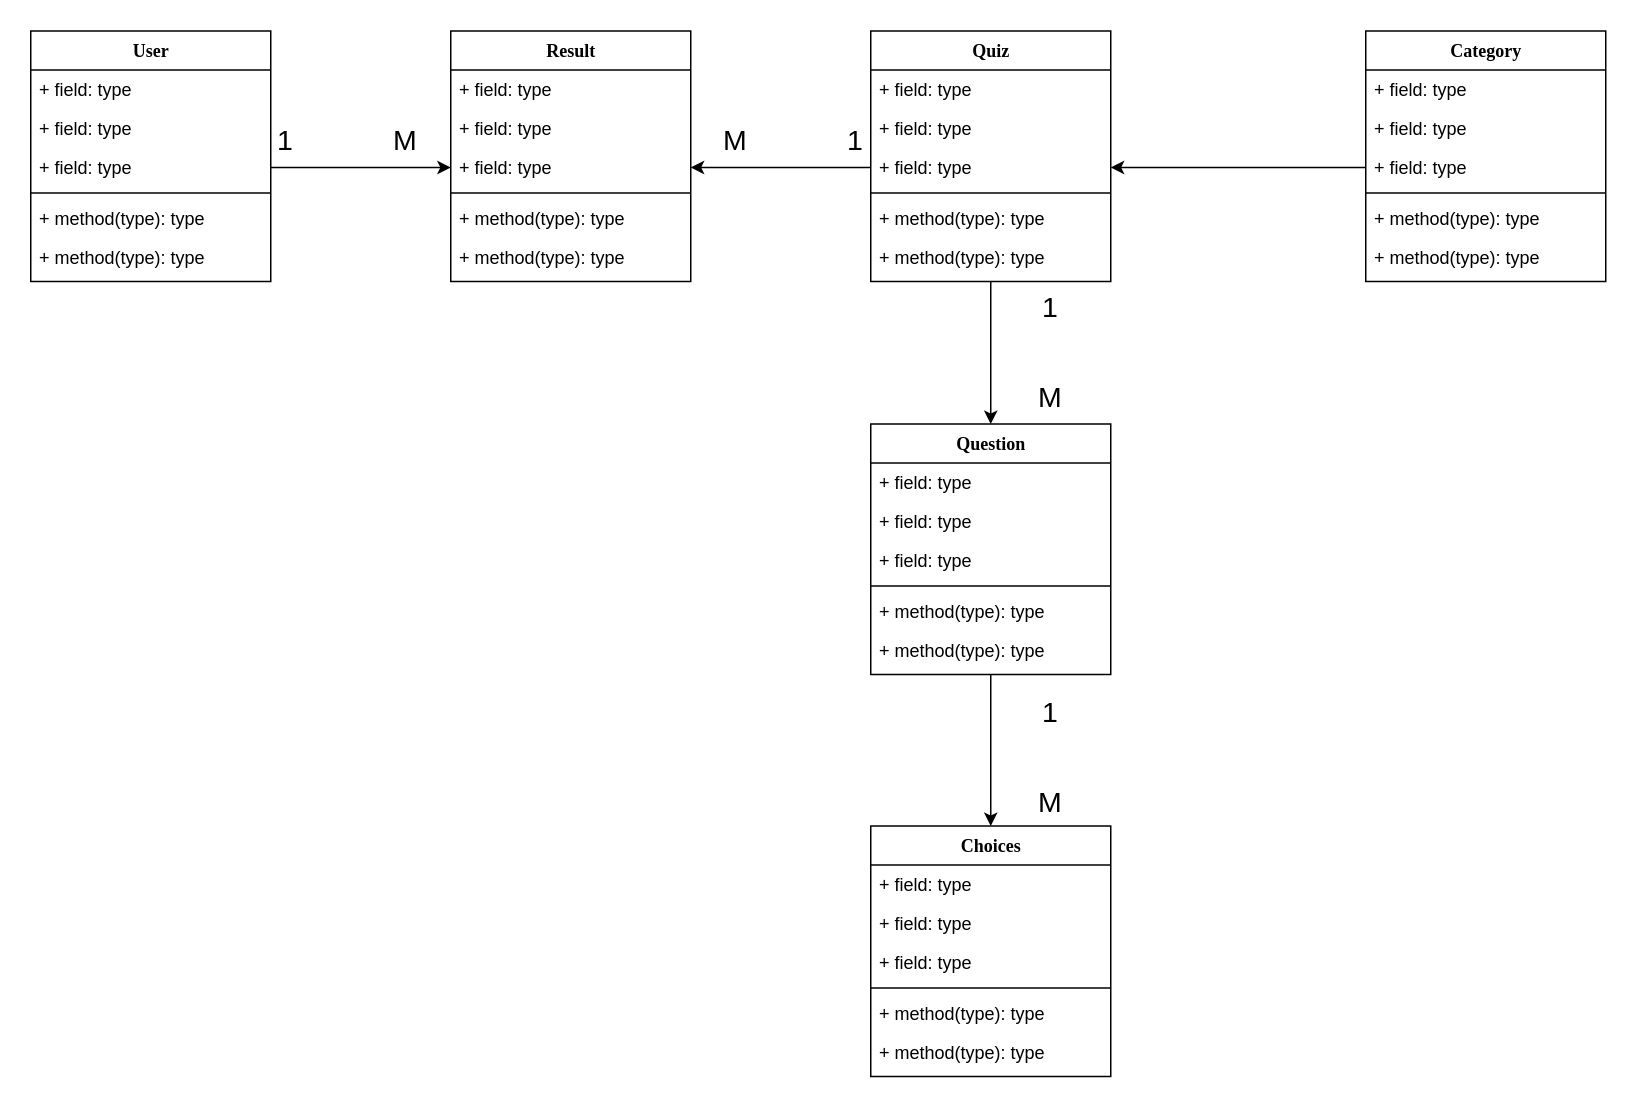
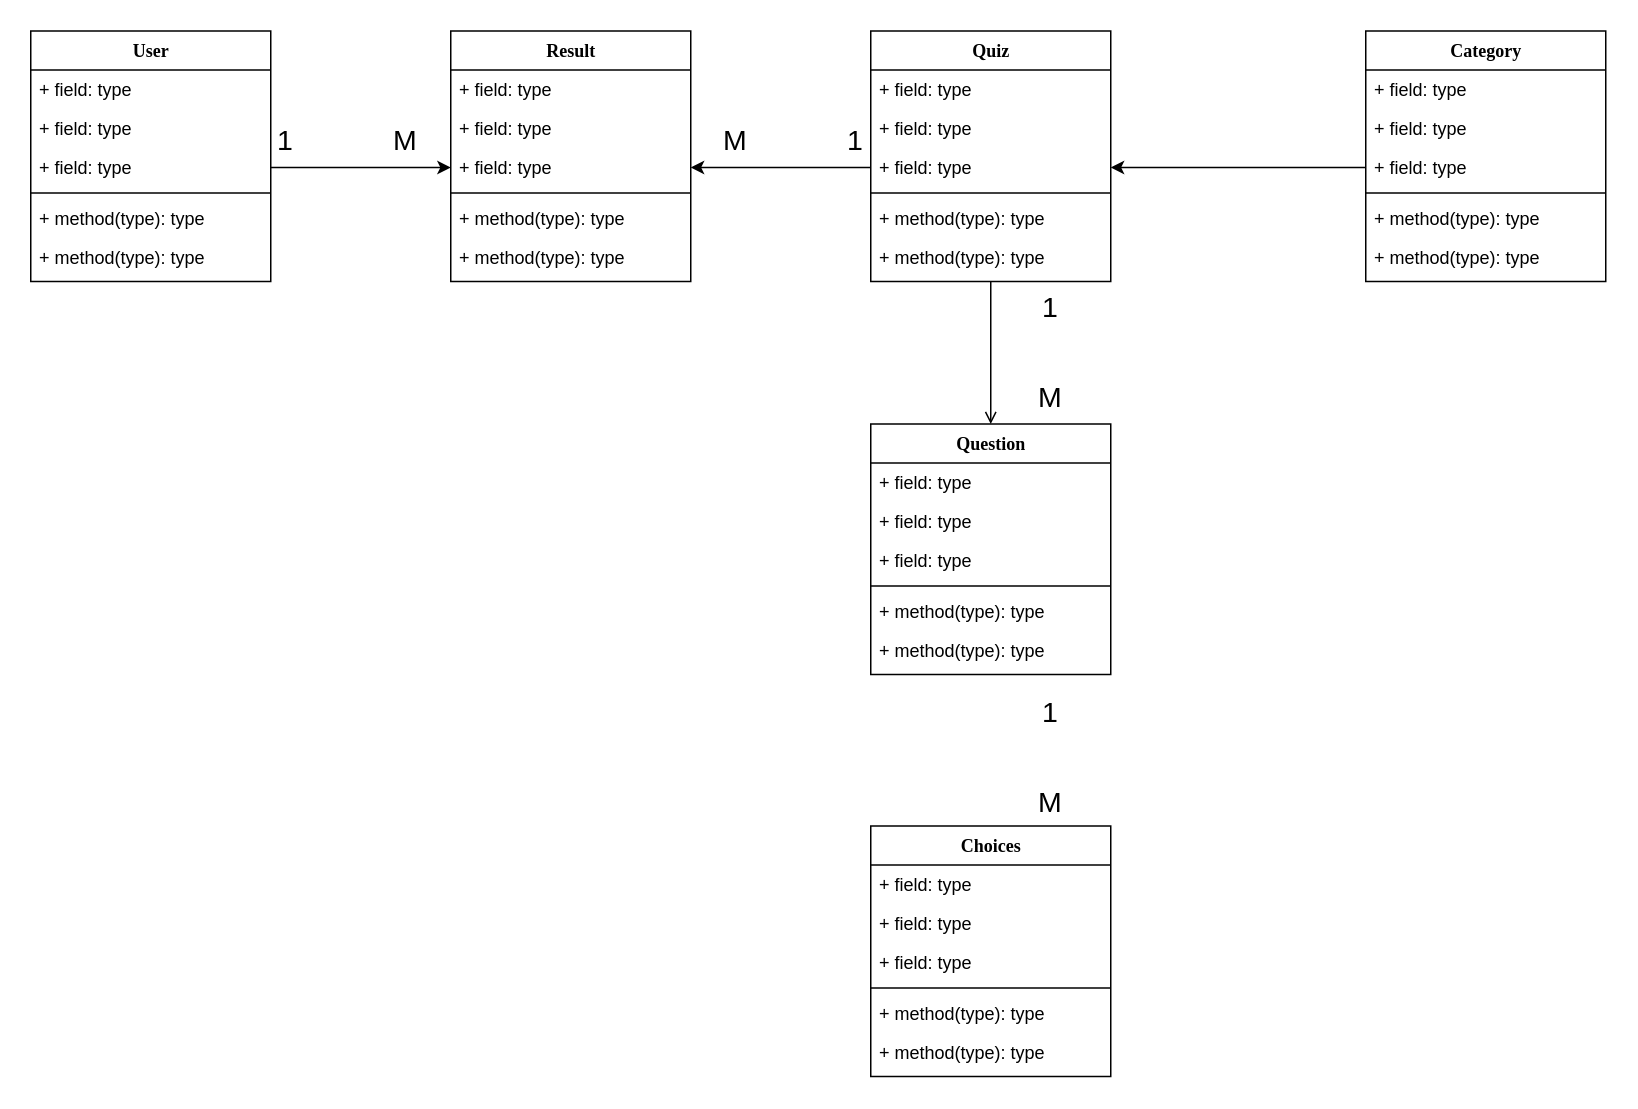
- <mxCell id="2" style="edgeStyle=orthogonalEdgeStyle;rounded=0;orthogonalLoop=1;jettySize=auto;html=1;entryX=0.5;entryY=0;entryDx=0;entryDy=0;" edge="1" parent="1" source="3" target="11"><mxGeometry relative="1" as="geometry" /></mxCell>
+ <mxCell id="2" style="edgeStyle=orthogonalEdgeStyle;rounded=0;orthogonalLoop=1;jettySize=auto;html=1;entryX=0.5;entryY=0;entryDx=0;entryDy=0;endArrow=open;" edge="1" parent="1" source="3" target="11"><mxGeometry relative="1" as="geometry" /></mxCell>
- <mxCell id="10" style="edgeStyle=orthogonalEdgeStyle;rounded=0;orthogonalLoop=1;jettySize=auto;html=1;" edge="1" parent="1" source="11" target="27"><mxGeometry relative="1" as="geometry" /></mxCell>
